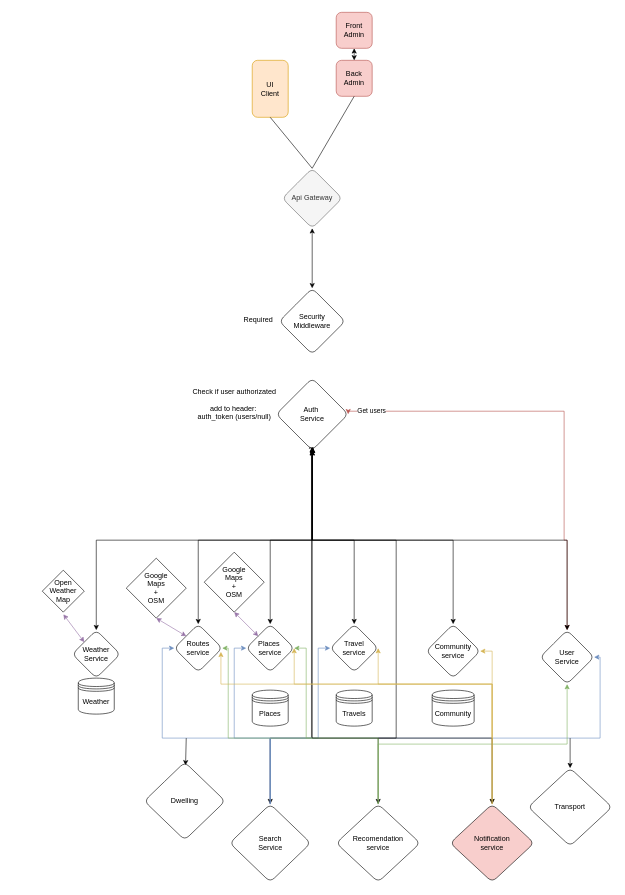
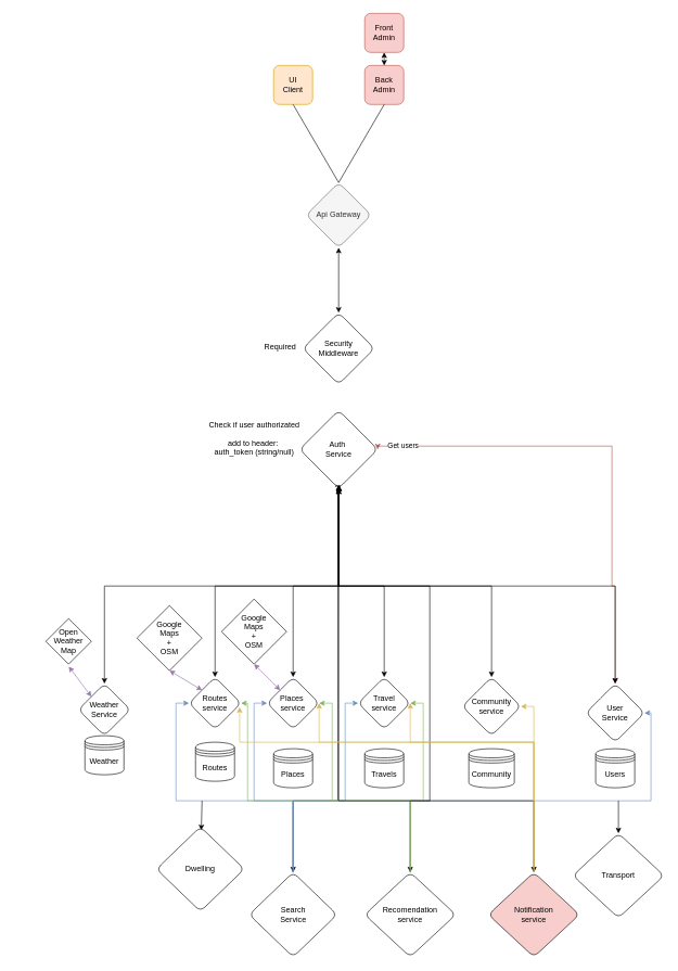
- <mxCell id="2" value="UI&lt;br&gt;Client" style="rounded=1;whiteSpace=wrap;html=1;labelBackgroundColor=none;fillColor=#ffe6cc;strokeColor=#d79b00;" parent="1" vertex="1"><mxGeometry x="420" y="100" width="60" height="95" as="geometry" /></mxCell>
+ <mxCell id="2" value="UI&lt;br&gt;Client" style="rounded=1;whiteSpace=wrap;html=1;labelBackgroundColor=none;fillColor=#ffe6cc;strokeColor=#d79b00;" parent="1" vertex="1"><mxGeometry x="420" y="100" width="60" height="60" as="geometry" /></mxCell>
- <mxCell id="23" value="Check if user authorizated&lt;br&gt;&lt;br&gt;add to header:&amp;nbsp;&lt;br&gt;auth_token (users/null)" style="text;html=1;align=center;verticalAlign=middle;resizable=0;points=[];autosize=1;strokeColor=none;fillColor=none;" parent="1" vertex="1"><mxGeometry x="310" y="638" width="160" height="70" as="geometry" /></mxCell>
+ <mxCell id="23" value="Check if user authorizated&lt;br&gt;&lt;br&gt;add to header:&amp;nbsp;&lt;br&gt;auth_token (string/null)" style="text;html=1;align=center;verticalAlign=middle;resizable=0;points=[];autosize=1;strokeColor=none;fillColor=none;" parent="1" vertex="1"><mxGeometry x="310" y="638" width="160" height="70" as="geometry" /></mxCell>
+ <mxCell id="26" value="Routes" style="shape=datastore;whiteSpace=wrap;html=1;rounded=1;" parent="24" vertex="1"><mxGeometry x="10" y="100" width="60" height="60" as="geometry" /></mxCell>
+ <mxCell id="19" value="Users" style="shape=datastore;whiteSpace=wrap;html=1;rounded=1;" parent="18" vertex="1"><mxGeometry x="25" y="100" width="60" height="60" as="geometry" /></mxCell>
- <mxCell id="42" style="edgeStyle=orthogonalEdgeStyle;rounded=0;orthogonalLoop=1;jettySize=auto;html=1;exitX=0.5;exitY=0;exitDx=0;exitDy=0;fillColor=#d5e8d4;strokeColor=#82b366;" parent="1" source="45" target="20" edge="1"><mxGeometry relative="1" as="geometry" /></mxCell>
+ <mxCell id="42" style="edgeStyle=orthogonalEdgeStyle;rounded=0;orthogonalLoop=1;jettySize=auto;html=1;exitX=0.5;exitY=0;exitDx=0;exitDy=0;entryX=1;entryY=0.5;entryDx=0;entryDy=0;fillColor=#d5e8d4;strokeColor=#82b366;" parent="1" source="45" target="31" edge="1"><mxGeometry relative="1" as="geometry" /></mxCell>
